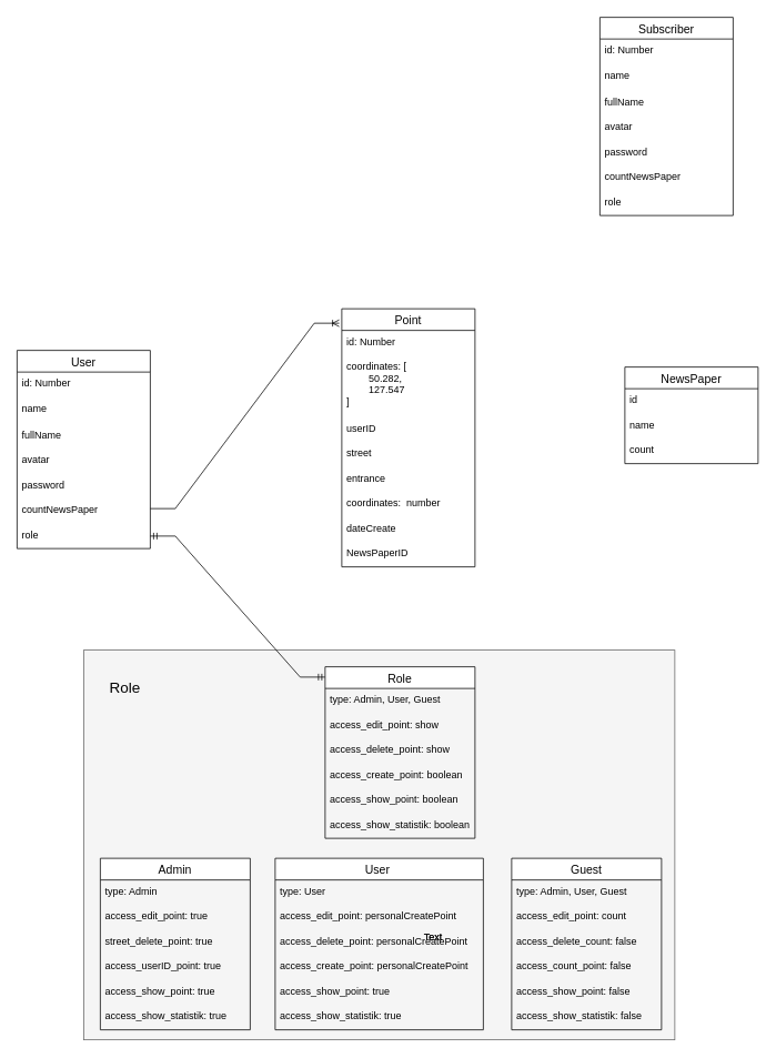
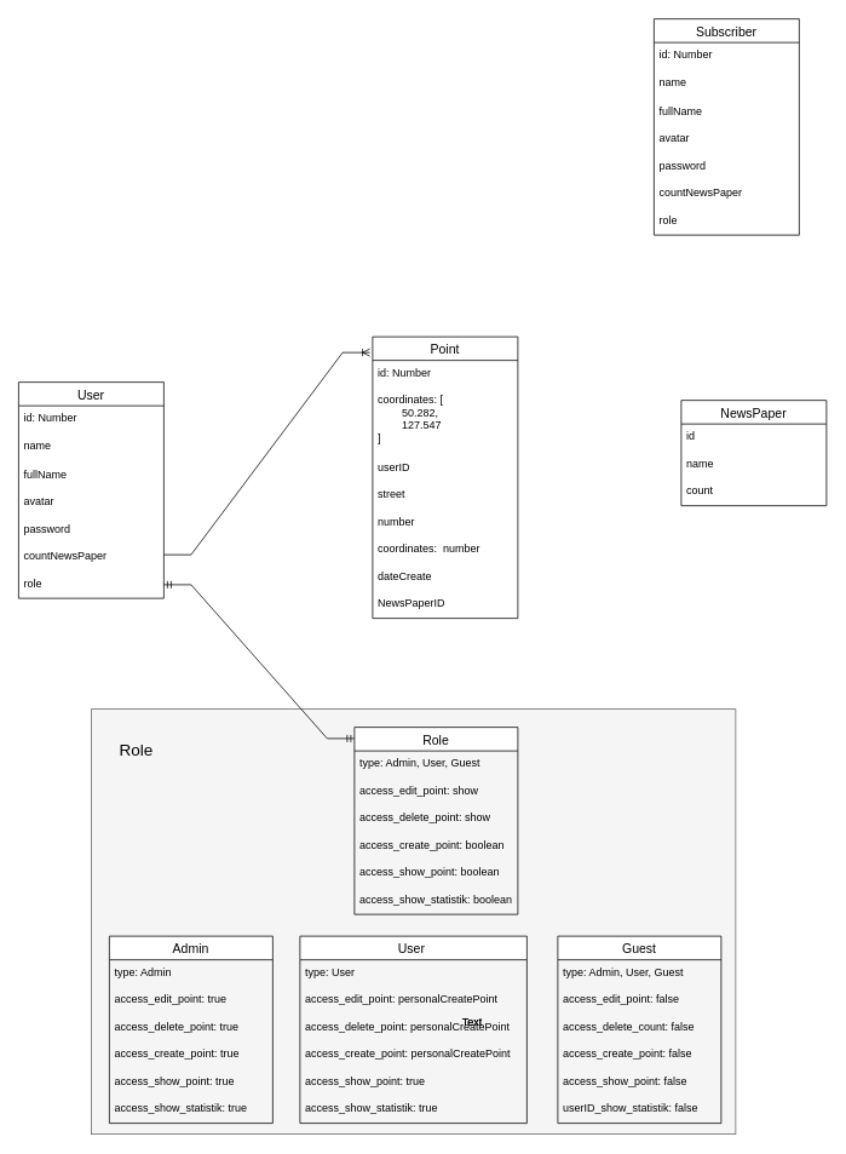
- <mxCell id="16" value="entrance" style="text;strokeColor=none;fillColor=none;spacingLeft=4;spacingRight=4;overflow=hidden;rotatable=0;points=[[0,0.5],[1,0.5]];portConstraint=eastwest;fontSize=12;" parent="11" vertex="1"><mxGeometry y="190" width="160" height="30" as="geometry" /></mxCell>
+ <mxCell id="16" value="number" style="text;strokeColor=none;fillColor=none;spacingLeft=4;spacingRight=4;overflow=hidden;rotatable=0;points=[[0,0.5],[1,0.5]];portConstraint=eastwest;fontSize=12;" parent="11" vertex="1"><mxGeometry y="190" width="160" height="30" as="geometry" /></mxCell>
- <mxCell id="49" value="access_edit_point: count" style="text;spacingLeft=4;spacingRight=4;overflow=hidden;rotatable=0;points=[[0,0.5],[1,0.5]];portConstraint=eastwest;fontSize=12;" parent="47" vertex="1"><mxGeometry y="56" width="180" height="30" as="geometry" /></mxCell>
+ <mxCell id="49" value="access_edit_point: false" style="text;spacingLeft=4;spacingRight=4;overflow=hidden;rotatable=0;points=[[0,0.5],[1,0.5]];portConstraint=eastwest;fontSize=12;" parent="47" vertex="1"><mxGeometry y="56" width="180" height="30" as="geometry" /></mxCell>
- <mxCell id="43" value="street_delete_point: true" style="text;strokeColor=none;fillColor=none;spacingLeft=4;spacingRight=4;overflow=hidden;rotatable=0;points=[[0,0.5],[1,0.5]];portConstraint=eastwest;fontSize=12;" parent="40" vertex="1"><mxGeometry y="86" width="180" height="30" as="geometry" /></mxCell>
+ <mxCell id="43" value="access_delete_point: true" style="text;strokeColor=none;fillColor=none;spacingLeft=4;spacingRight=4;overflow=hidden;rotatable=0;points=[[0,0.5],[1,0.5]];portConstraint=eastwest;fontSize=12;" parent="40" vertex="1"><mxGeometry y="86" width="180" height="30" as="geometry" /></mxCell>
- <mxCell id="44" value="access_userID_point: true" style="text;strokeColor=none;fillColor=none;spacingLeft=4;spacingRight=4;overflow=hidden;rotatable=0;points=[[0,0.5],[1,0.5]];portConstraint=eastwest;fontSize=12;" parent="40" vertex="1"><mxGeometry y="116" width="180" height="30" as="geometry" /></mxCell>
+ <mxCell id="44" value="access_create_point: true" style="text;strokeColor=none;fillColor=none;spacingLeft=4;spacingRight=4;overflow=hidden;rotatable=0;points=[[0,0.5],[1,0.5]];portConstraint=eastwest;fontSize=12;" parent="40" vertex="1"><mxGeometry y="116" width="180" height="30" as="geometry" /></mxCell>
- <mxCell id="51" value="access_count_point: false" style="text;strokeColor=none;fillColor=none;spacingLeft=4;spacingRight=4;overflow=hidden;rotatable=0;points=[[0,0.5],[1,0.5]];portConstraint=eastwest;fontSize=12;" parent="47" vertex="1"><mxGeometry y="116" width="180" height="30" as="geometry" /></mxCell>
+ <mxCell id="51" value="access_create_point: false" style="text;strokeColor=none;fillColor=none;spacingLeft=4;spacingRight=4;overflow=hidden;rotatable=0;points=[[0,0.5],[1,0.5]];portConstraint=eastwest;fontSize=12;" parent="47" vertex="1"><mxGeometry y="116" width="180" height="30" as="geometry" /></mxCell>
- <mxCell id="53" value="access_show_statistik: false" style="text;strokeColor=none;fillColor=none;spacingLeft=4;spacingRight=4;overflow=hidden;rotatable=0;points=[[0,0.5],[1,0.5]];portConstraint=eastwest;fontSize=12;" parent="47" vertex="1"><mxGeometry y="176" width="180" height="30" as="geometry" /></mxCell>
+ <mxCell id="53" value="userID_show_statistik: false" style="text;strokeColor=none;fillColor=none;spacingLeft=4;spacingRight=4;overflow=hidden;rotatable=0;points=[[0,0.5],[1,0.5]];portConstraint=eastwest;fontSize=12;" parent="47" vertex="1"><mxGeometry y="176" width="180" height="30" as="geometry" /></mxCell>
